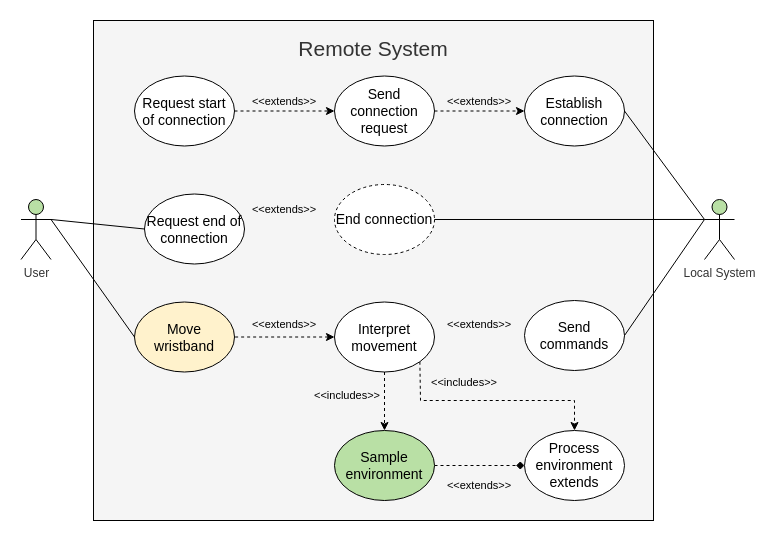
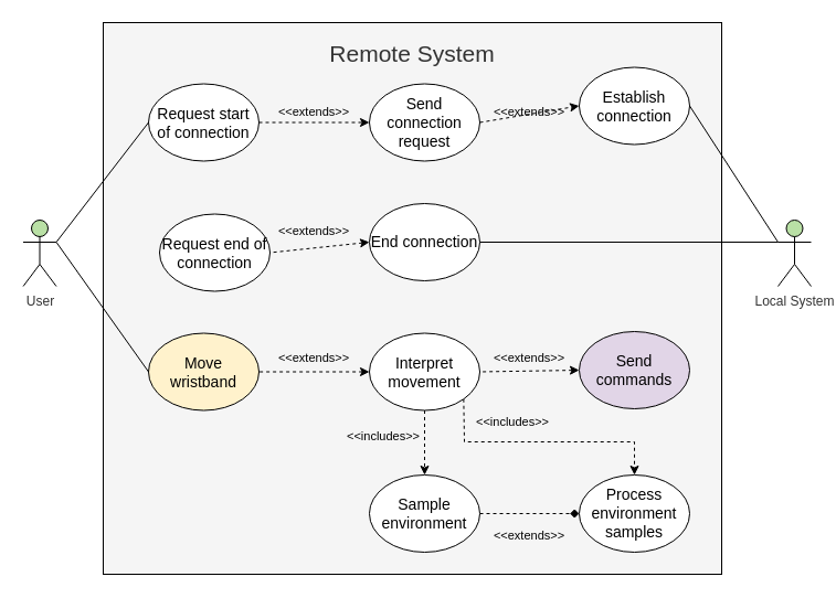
- <mxCell id="20" value="Establish connection" style="ellipse;whiteSpace=wrap;html=1;fontSize=14;" parent="1" vertex="1"><mxGeometry x="524" y="75.5" width="100" height="70" as="geometry" /></mxCell>
+ <mxCell id="20" value="Establish connection" style="ellipse;whiteSpace=wrap;html=1;fontSize=14;" parent="1" vertex="1"><mxGeometry x="524" y="60.5" width="100" height="70" as="geometry" /></mxCell>
+ <mxCell id="31" style="edgeStyle=none;rounded=0;orthogonalLoop=1;jettySize=auto;html=1;exitX=0;exitY=0.5;exitDx=0;exitDy=0;entryX=1;entryY=0.333;entryDx=0;entryDy=0;entryPerimeter=0;startArrow=none;startFill=0;endArrow=none;endFill=0;" parent="1" source="5" target="3" edge="1"><mxGeometry relative="1" as="geometry"><mxPoint x="-186" y="211" as="sourcePoint" /><mxPoint x="-46" y="330" as="targetPoint" /><Array as="points" /></mxGeometry></mxCell>
- <mxCell id="18" value="End connection" style="ellipse;whiteSpace=wrap;html=1;fontSize=14;dashed=1;" parent="1" vertex="1"><mxGeometry x="334" y="184" width="100" height="70" as="geometry" /></mxCell>
+ <mxCell id="18" value="End connection" style="ellipse;whiteSpace=wrap;html=1;fontSize=14;" parent="1" vertex="1"><mxGeometry x="334" y="184" width="100" height="70" as="geometry" /></mxCell>
- <mxCell id="32" style="edgeStyle=none;rounded=0;orthogonalLoop=1;jettySize=auto;html=1;exitX=0;exitY=0.5;exitDx=0;exitDy=0;entryX=1;entryY=0.333;entryDx=0;entryDy=0;entryPerimeter=0;startArrow=none;startFill=0;endArrow=none;endFill=0;" parent="1" source="17" target="3" edge="1"><mxGeometry relative="1" as="geometry"><mxPoint x="144" y="120.5" as="sourcePoint" /><mxPoint x="60.5" y="206" as="targetPoint" /><Array as="points" /></mxGeometry></mxCell>
+ <mxCell id="19" style="edgeStyle=none;rounded=0;orthogonalLoop=1;jettySize=auto;html=1;exitX=0;exitY=0.5;exitDx=0;exitDy=0;entryX=1;entryY=0.5;entryDx=0;entryDy=0;startArrow=classic;startFill=1;endArrow=none;endFill=0;dashed=1;" parent="1" source="18" target="17" edge="1"><mxGeometry relative="1" as="geometry"><mxPoint x="297.1" y="306.81" as="sourcePoint" /><mxPoint x="275.6" y="288.74" as="targetPoint" /></mxGeometry></mxCell>
- <mxCell id="36" style="edgeStyle=none;rounded=0;orthogonalLoop=1;jettySize=auto;html=1;entryX=0;entryY=0.333;entryDx=0;entryDy=0;entryPerimeter=0;startArrow=none;startFill=0;endArrow=none;endFill=0;exitX=1;exitY=0.5;exitDx=0;exitDy=0;" parent="1" source="8" target="9" edge="1"><mxGeometry relative="1" as="geometry"><mxPoint x="404" y="276.5" as="sourcePoint" /><mxPoint x="664" y="253.5" as="targetPoint" /></mxGeometry></mxCell>
+ <mxCell id="15" style="edgeStyle=none;rounded=0;orthogonalLoop=1;jettySize=auto;html=1;exitX=0;exitY=0.5;exitDx=0;exitDy=0;startArrow=classic;startFill=1;endArrow=none;endFill=0;dashed=1;entryX=1;entryY=0.5;entryDx=0;entryDy=0;" parent="1" source="8" target="14" edge="1"><mxGeometry relative="1" as="geometry"><mxPoint x="328.645" y="334.249" as="sourcePoint" /><mxPoint x="354" y="474.5" as="targetPoint" /></mxGeometry></mxCell>
- <mxCell id="8" value="Send commands" style="ellipse;whiteSpace=wrap;html=1;fontSize=14;" parent="1" vertex="1"><mxGeometry x="524" y="300" width="100" height="70" as="geometry" /></mxCell>
+ <mxCell id="8" value="Send commands" style="ellipse;whiteSpace=wrap;html=1;fontSize=14;fillColor=#e1d5e7;" parent="1" vertex="1"><mxGeometry x="524" y="300" width="100" height="70" as="geometry" /></mxCell>
- <mxCell id="23" value="Sample environment" style="ellipse;whiteSpace=wrap;html=1;fontSize=14;fillColor=#b9e0a5;" parent="1" vertex="1"><mxGeometry x="334" y="430" width="100" height="70" as="geometry" /></mxCell>
+ <mxCell id="23" value="Sample environment" style="ellipse;whiteSpace=wrap;html=1;fontSize=14;" parent="1" vertex="1"><mxGeometry x="334" y="430" width="100" height="70" as="geometry" /></mxCell>
- <mxCell id="24" value="Process environment extends" style="ellipse;whiteSpace=wrap;html=1;fontSize=14;" parent="1" vertex="1"><mxGeometry x="524" y="430" width="100" height="70" as="geometry" /></mxCell>
+ <mxCell id="24" value="Process environment samples" style="ellipse;whiteSpace=wrap;html=1;fontSize=14;" parent="1" vertex="1"><mxGeometry x="524" y="430" width="100" height="70" as="geometry" /></mxCell>
